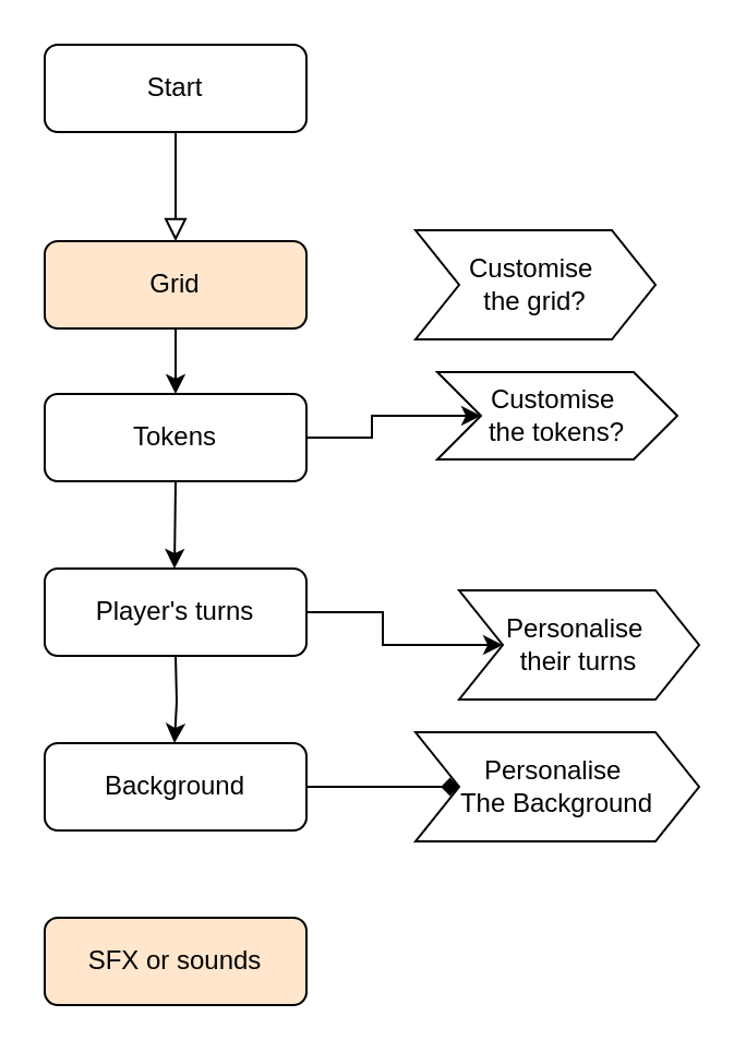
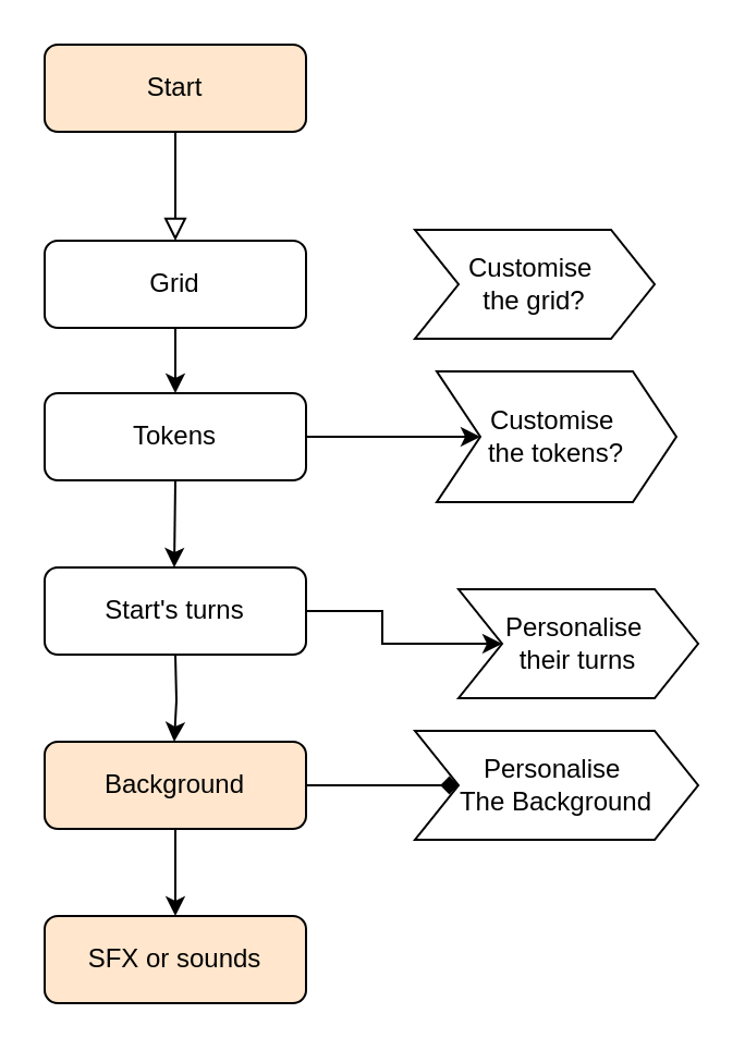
- <mxCell id="3" value="Start" style="rounded=1;whiteSpace=wrap;html=1;fontSize=12;glass=0;strokeWidth=1;shadow=0;" parent="1" vertex="1"><mxGeometry x="20" y="20" width="120" height="40" as="geometry" /></mxCell>
+ <mxCell id="3" value="Start" style="rounded=1;whiteSpace=wrap;html=1;fontSize=12;glass=0;strokeWidth=1;shadow=0;fillColor=#ffe6cc;" parent="1" vertex="1"><mxGeometry x="20" y="20" width="120" height="40" as="geometry" /></mxCell>
- <mxCell id="5" value="Grid" style="rounded=1;whiteSpace=wrap;html=1;fontSize=12;glass=0;strokeWidth=1;shadow=0;fillColor=#ffe6cc;" vertex="1" parent="1"><mxGeometry x="20" y="110" width="120" height="40" as="geometry" /></mxCell>
+ <mxCell id="5" value="Grid" style="rounded=1;whiteSpace=wrap;html=1;fontSize=12;glass=0;strokeWidth=1;shadow=0;" vertex="1" parent="1"><mxGeometry x="20" y="110" width="120" height="40" as="geometry" /></mxCell>
- <mxCell id="16" value="Customise&amp;nbsp;&lt;div&gt;the tokens?&lt;/div&gt;" style="shape=step;perimeter=stepPerimeter;whiteSpace=wrap;html=1;fixedSize=1;" vertex="1" parent="1"><mxGeometry x="200" y="170" width="110" height="40" as="geometry" /></mxCell>
+ <mxCell id="16" value="Customise&amp;nbsp;&lt;div&gt;the tokens?&lt;/div&gt;" style="shape=step;perimeter=stepPerimeter;whiteSpace=wrap;html=1;fixedSize=1;" vertex="1" parent="1"><mxGeometry x="200" y="170" width="110" height="60" as="geometry" /></mxCell>
- <mxCell id="9" value="Player's turns" style="rounded=1;whiteSpace=wrap;html=1;fontSize=12;glass=0;strokeWidth=1;shadow=0;" vertex="1" parent="1"><mxGeometry x="20" y="260" width="120" height="40" as="geometry" /></mxCell>
+ <mxCell id="9" value="Start's turns" style="rounded=1;whiteSpace=wrap;html=1;fontSize=12;glass=0;strokeWidth=1;shadow=0;" vertex="1" parent="1"><mxGeometry x="20" y="260" width="120" height="40" as="geometry" /></mxCell>
- <mxCell id="13" value="Background" style="rounded=1;whiteSpace=wrap;html=1;fontSize=12;glass=0;strokeWidth=1;shadow=0;" vertex="1" parent="1"><mxGeometry x="20" y="340" width="120" height="40" as="geometry" /></mxCell>
+ <mxCell id="13" value="Background" style="rounded=1;whiteSpace=wrap;html=1;fontSize=12;glass=0;strokeWidth=1;shadow=0;fillColor=#ffe6cc;" vertex="1" parent="1"><mxGeometry x="20" y="340" width="120" height="40" as="geometry" /></mxCell>
+ <mxCell id="11" value="" style="edgeStyle=orthogonalEdgeStyle;rounded=0;orthogonalLoop=1;jettySize=auto;html=1;" edge="1" parent="1" source="13" target="15"><mxGeometry relative="1" as="geometry" /></mxCell>
